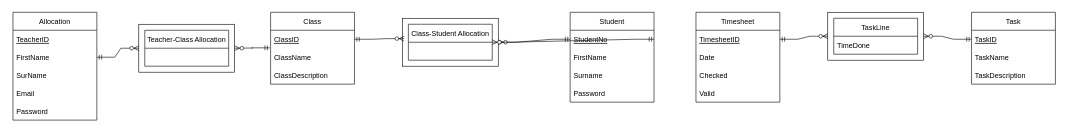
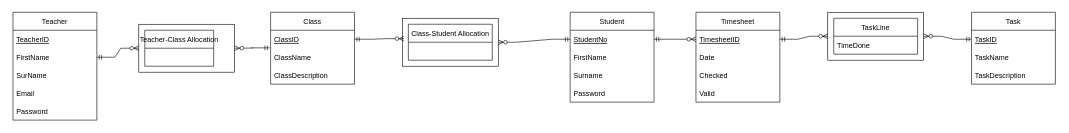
- <mxCell id="3" value="Allocation" style="swimlane;fontStyle=0;childLayout=stackLayout;horizontal=1;startSize=30;horizontalStack=0;resizeParent=1;resizeParentMax=0;resizeLast=0;collapsible=1;marginBottom=0;" vertex="1" parent="1"><mxGeometry x="20" y="20" width="140" height="180" as="geometry" /></mxCell>
+ <mxCell id="3" value="Teacher" style="swimlane;fontStyle=0;childLayout=stackLayout;horizontal=1;startSize=30;horizontalStack=0;resizeParent=1;resizeParentMax=0;resizeLast=0;collapsible=1;marginBottom=0;" vertex="1" parent="1"><mxGeometry x="20" y="20" width="140" height="180" as="geometry" /></mxCell>
- <mxCell id="39" value="" style="edgeStyle=entityRelationEdgeStyle;fontSize=12;html=1;endArrow=ERzeroToMany;startArrow=ERmandOne;rounded=0;exitX=1;exitY=0.5;exitDx=0;exitDy=0;" edge="1" parent="1" source="15" target="32"><mxGeometry width="100" height="100" relative="1" as="geometry"><mxPoint x="880" y="270" as="sourcePoint" /><mxPoint x="980" y="170" as="targetPoint" /></mxGeometry></mxCell>
+ <mxCell id="39" value="" style="edgeStyle=entityRelationEdgeStyle;fontSize=12;html=1;endArrow=ERzeroToMany;startArrow=ERmandOne;rounded=0;entryX=0;entryY=0.5;entryDx=0;entryDy=0;exitX=1;exitY=0.5;exitDx=0;exitDy=0;" edge="1" parent="1" source="15" target="20"><mxGeometry width="100" height="100" relative="1" as="geometry"><mxPoint x="880" y="270" as="sourcePoint" /><mxPoint x="980" y="170" as="targetPoint" /></mxGeometry></mxCell>
- <mxCell id="9" value="Teacher-Class Allocation" style="swimlane;fontStyle=0;childLayout=stackLayout;horizontal=1;startSize=30;horizontalStack=0;resizeParent=1;resizeParentMax=0;resizeLast=0;collapsible=1;marginBottom=0;" vertex="1" parent="1"><mxGeometry x="240" y="50" width="140" height="60" as="geometry" /></mxCell>
+ <mxCell id="9" value="Teacher-Class Allocation" style="swimlane;fontStyle=0;childLayout=stackLayout;horizontal=1;startSize=30;horizontalStack=0;resizeParent=1;resizeParentMax=0;resizeLast=0;collapsible=1;marginBottom=0;" vertex="1" parent="1"><mxGeometry x="240" y="50" width="115" height="60" as="geometry" /></mxCell>
